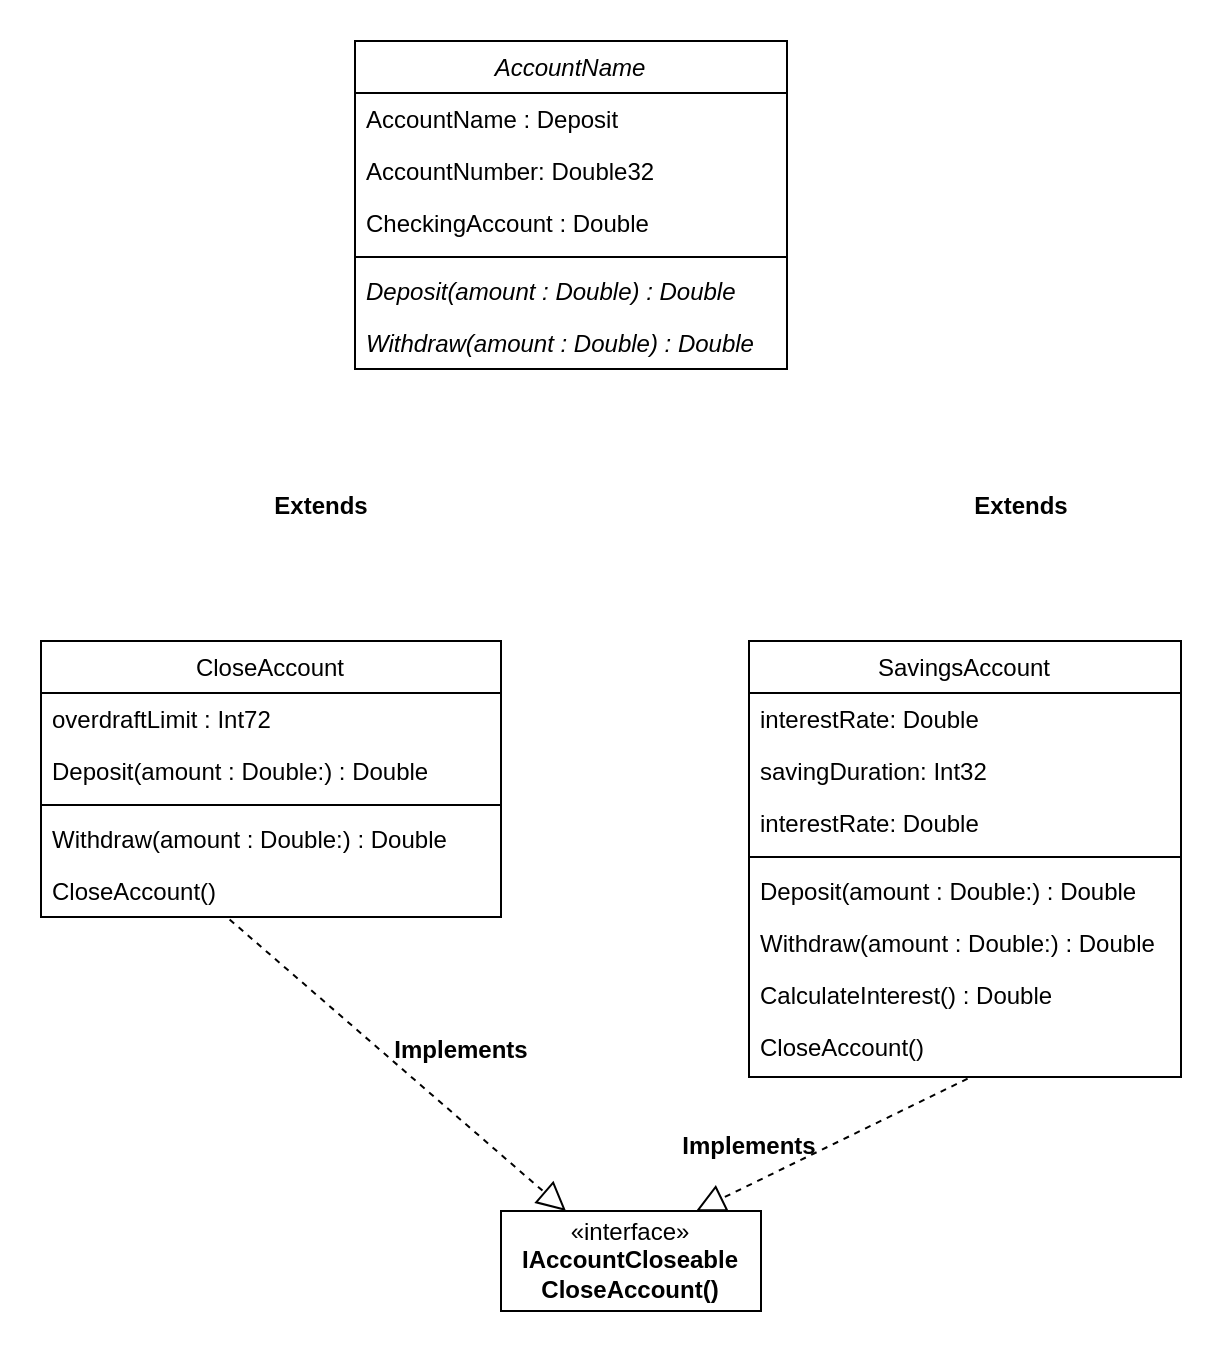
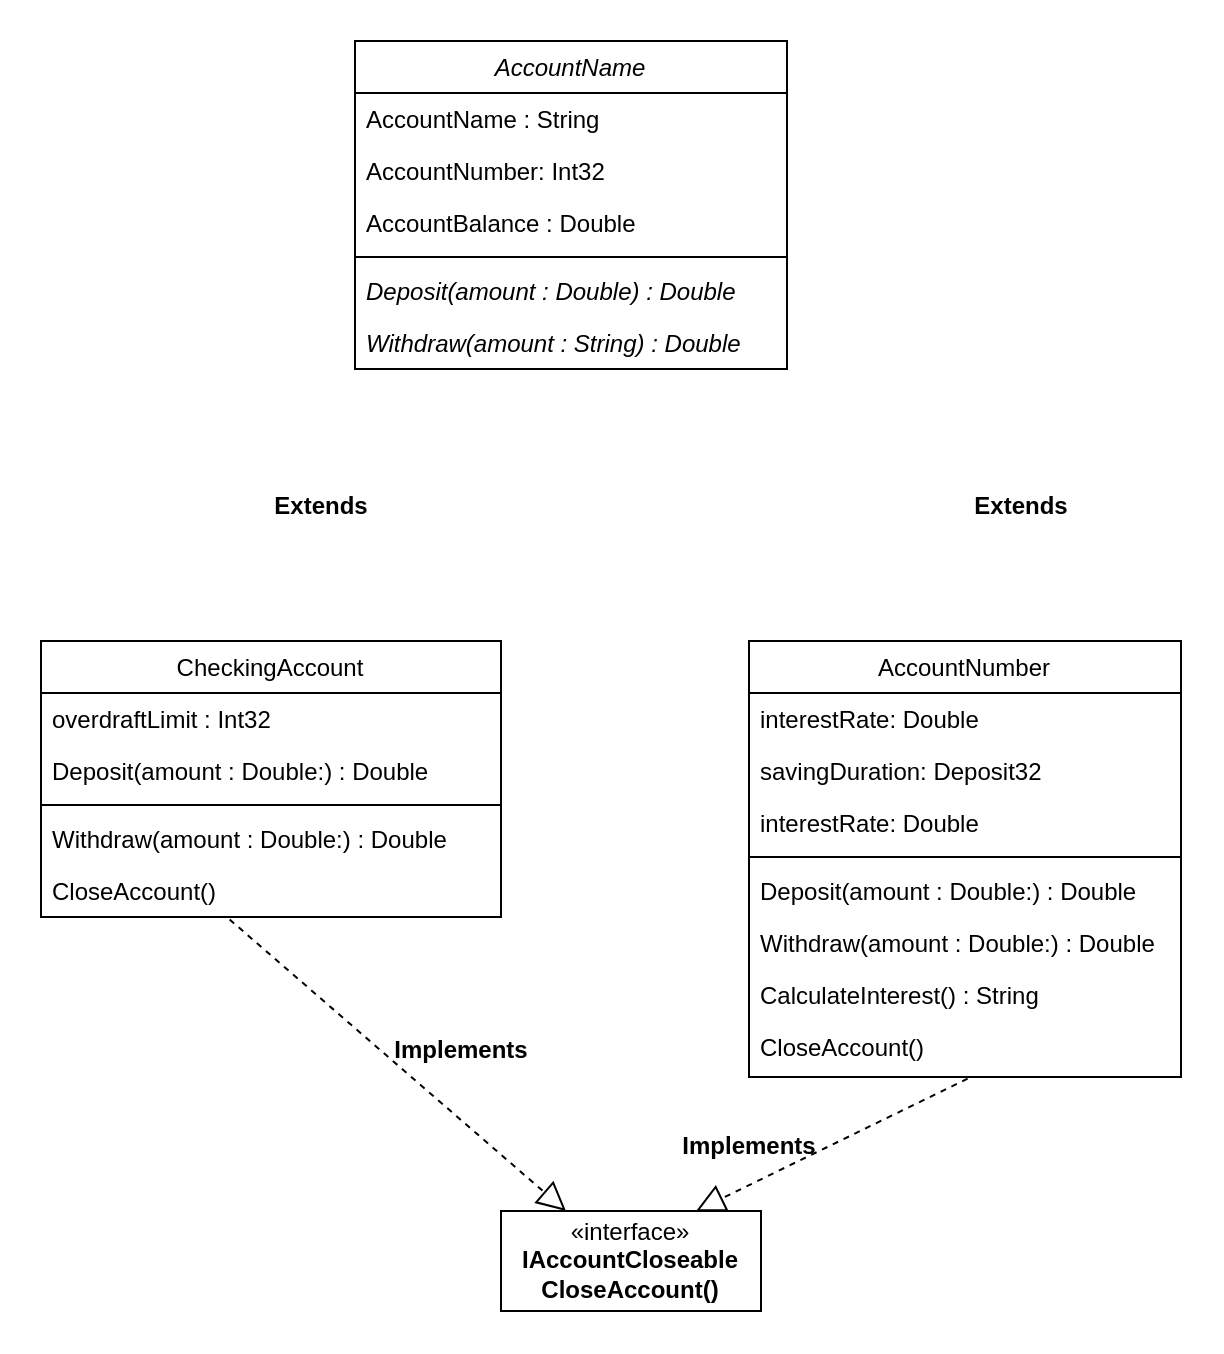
- <mxCell id="3" value="AccountName : Deposit" style="text;align=left;verticalAlign=top;spacingLeft=4;spacingRight=4;overflow=hidden;rotatable=0;points=[[0,0.5],[1,0.5]];portConstraint=eastwest;fontColor=#000000;labelBorderColor=none;strokeColor=none;" parent="2" vertex="1"><mxGeometry y="26" width="216" height="26" as="geometry" /></mxCell>
+ <mxCell id="3" value="AccountName : String" style="text;align=left;verticalAlign=top;spacingLeft=4;spacingRight=4;overflow=hidden;rotatable=0;points=[[0,0.5],[1,0.5]];portConstraint=eastwest;fontColor=#000000;labelBorderColor=none;strokeColor=none;" parent="2" vertex="1"><mxGeometry y="26" width="216" height="26" as="geometry" /></mxCell>
- <mxCell id="4" value="AccountNumber: Double32" style="text;align=left;verticalAlign=top;spacingLeft=4;spacingRight=4;overflow=hidden;rotatable=0;points=[[0,0.5],[1,0.5]];portConstraint=eastwest;rounded=0;shadow=0;html=0;fontColor=#000000;labelBorderColor=none;strokeColor=none;" parent="2" vertex="1"><mxGeometry y="52" width="216" height="26" as="geometry" /></mxCell>
+ <mxCell id="4" value="AccountNumber: Int32" style="text;align=left;verticalAlign=top;spacingLeft=4;spacingRight=4;overflow=hidden;rotatable=0;points=[[0,0.5],[1,0.5]];portConstraint=eastwest;rounded=0;shadow=0;html=0;fontColor=#000000;labelBorderColor=none;strokeColor=none;" parent="2" vertex="1"><mxGeometry y="52" width="216" height="26" as="geometry" /></mxCell>
- <mxCell id="5" value="CheckingAccount : Double" style="text;align=left;verticalAlign=top;spacingLeft=4;spacingRight=4;overflow=hidden;rotatable=0;points=[[0,0.5],[1,0.5]];portConstraint=eastwest;rounded=0;shadow=0;html=0;fontColor=#000000;labelBorderColor=none;strokeColor=none;" parent="2" vertex="1"><mxGeometry y="78" width="216" height="26" as="geometry" /></mxCell>
+ <mxCell id="5" value="AccountBalance : Double" style="text;align=left;verticalAlign=top;spacingLeft=4;spacingRight=4;overflow=hidden;rotatable=0;points=[[0,0.5],[1,0.5]];portConstraint=eastwest;rounded=0;shadow=0;html=0;fontColor=#000000;labelBorderColor=none;strokeColor=none;" parent="2" vertex="1"><mxGeometry y="78" width="216" height="26" as="geometry" /></mxCell>
- <mxCell id="8" value="Withdraw(amount : Double) : Double" style="text;align=left;verticalAlign=top;spacingLeft=4;spacingRight=4;overflow=hidden;rotatable=0;points=[[0,0.5],[1,0.5]];portConstraint=eastwest;fontStyle=2;fontColor=#000000;labelBorderColor=none;strokeColor=none;" parent="2" vertex="1"><mxGeometry y="138" width="216" height="26" as="geometry" /></mxCell>
+ <mxCell id="8" value="Withdraw(amount : String) : Double" style="text;align=left;verticalAlign=top;spacingLeft=4;spacingRight=4;overflow=hidden;rotatable=0;points=[[0,0.5],[1,0.5]];portConstraint=eastwest;fontStyle=2;fontColor=#000000;labelBorderColor=none;strokeColor=none;" parent="2" vertex="1"><mxGeometry y="138" width="216" height="26" as="geometry" /></mxCell>
- <mxCell id="9" value="CloseAccount" style="swimlane;fontStyle=0;align=center;verticalAlign=top;childLayout=stackLayout;horizontal=1;startSize=26;horizontalStack=0;resizeParent=1;resizeLast=0;collapsible=1;marginBottom=0;rounded=0;shadow=0;strokeWidth=1;fontColor=#000000;labelBorderColor=none;strokeColor=#000000;fillColor=none;" parent="1" vertex="1"><mxGeometry x="20" y="320" width="230" height="138" as="geometry"><mxRectangle x="130" y="380" width="160" height="26" as="alternateBounds" /></mxGeometry></mxCell>
+ <mxCell id="9" value="CheckingAccount" style="swimlane;fontStyle=0;align=center;verticalAlign=top;childLayout=stackLayout;horizontal=1;startSize=26;horizontalStack=0;resizeParent=1;resizeLast=0;collapsible=1;marginBottom=0;rounded=0;shadow=0;strokeWidth=1;fontColor=#000000;labelBorderColor=none;strokeColor=#000000;fillColor=none;" parent="1" vertex="1"><mxGeometry x="20" y="320" width="230" height="138" as="geometry"><mxRectangle x="130" y="380" width="160" height="26" as="alternateBounds" /></mxGeometry></mxCell>
- <mxCell id="15" value="SavingsAccount" style="swimlane;fontStyle=0;align=center;verticalAlign=top;childLayout=stackLayout;horizontal=1;startSize=26;horizontalStack=0;resizeParent=1;resizeLast=0;collapsible=1;marginBottom=0;rounded=0;shadow=0;strokeWidth=1;fontColor=#000000;labelBorderColor=none;strokeColor=#000000;fillColor=none;" parent="1" vertex="1"><mxGeometry x="374" y="320" width="216" height="218" as="geometry"><mxRectangle x="340" y="380" width="170" height="26" as="alternateBounds" /></mxGeometry></mxCell>
+ <mxCell id="15" value="AccountNumber" style="swimlane;fontStyle=0;align=center;verticalAlign=top;childLayout=stackLayout;horizontal=1;startSize=26;horizontalStack=0;resizeParent=1;resizeLast=0;collapsible=1;marginBottom=0;rounded=0;shadow=0;strokeWidth=1;fontColor=#000000;labelBorderColor=none;strokeColor=#000000;fillColor=none;" parent="1" vertex="1"><mxGeometry x="374" y="320" width="216" height="218" as="geometry"><mxRectangle x="340" y="380" width="170" height="26" as="alternateBounds" /></mxGeometry></mxCell>
- <mxCell id="10" value="overdraftLimit : Int72" style="text;align=left;verticalAlign=top;spacingLeft=4;spacingRight=4;overflow=hidden;rotatable=0;points=[[0,0.5],[1,0.5]];portConstraint=eastwest;fontColor=#000000;labelBorderColor=none;strokeColor=none;" parent="9" vertex="1"><mxGeometry y="26" width="230" height="26" as="geometry" /></mxCell>
+ <mxCell id="10" value="overdraftLimit : Int32" style="text;align=left;verticalAlign=top;spacingLeft=4;spacingRight=4;overflow=hidden;rotatable=0;points=[[0,0.5],[1,0.5]];portConstraint=eastwest;fontColor=#000000;labelBorderColor=none;strokeColor=none;" parent="9" vertex="1"><mxGeometry y="26" width="230" height="26" as="geometry" /></mxCell>
- <mxCell id="17" value="savingDuration: Int32&#10;" style="text;align=left;verticalAlign=top;spacingLeft=4;spacingRight=4;overflow=hidden;rotatable=0;points=[[0,0.5],[1,0.5]];portConstraint=eastwest;fontColor=#000000;labelBorderColor=none;strokeColor=none;" parent="15" vertex="1"><mxGeometry y="52" width="216" height="26" as="geometry" /></mxCell>
+ <mxCell id="17" value="savingDuration: Deposit32&#10;" style="text;align=left;verticalAlign=top;spacingLeft=4;spacingRight=4;overflow=hidden;rotatable=0;points=[[0,0.5],[1,0.5]];portConstraint=eastwest;fontColor=#000000;labelBorderColor=none;strokeColor=none;" parent="15" vertex="1"><mxGeometry y="52" width="216" height="26" as="geometry" /></mxCell>
- <mxCell id="22" value="CalculateInterest() : Double" style="text;align=left;verticalAlign=top;spacingLeft=4;spacingRight=4;overflow=hidden;rotatable=0;points=[[0,0.5],[1,0.5]];portConstraint=eastwest;fontColor=#000000;labelBorderColor=none;strokeColor=none;" parent="15" vertex="1"><mxGeometry y="164" width="216" height="26" as="geometry" /></mxCell>
+ <mxCell id="22" value="CalculateInterest() : String" style="text;align=left;verticalAlign=top;spacingLeft=4;spacingRight=4;overflow=hidden;rotatable=0;points=[[0,0.5],[1,0.5]];portConstraint=eastwest;fontColor=#000000;labelBorderColor=none;strokeColor=none;" parent="15" vertex="1"><mxGeometry y="164" width="216" height="26" as="geometry" /></mxCell>
